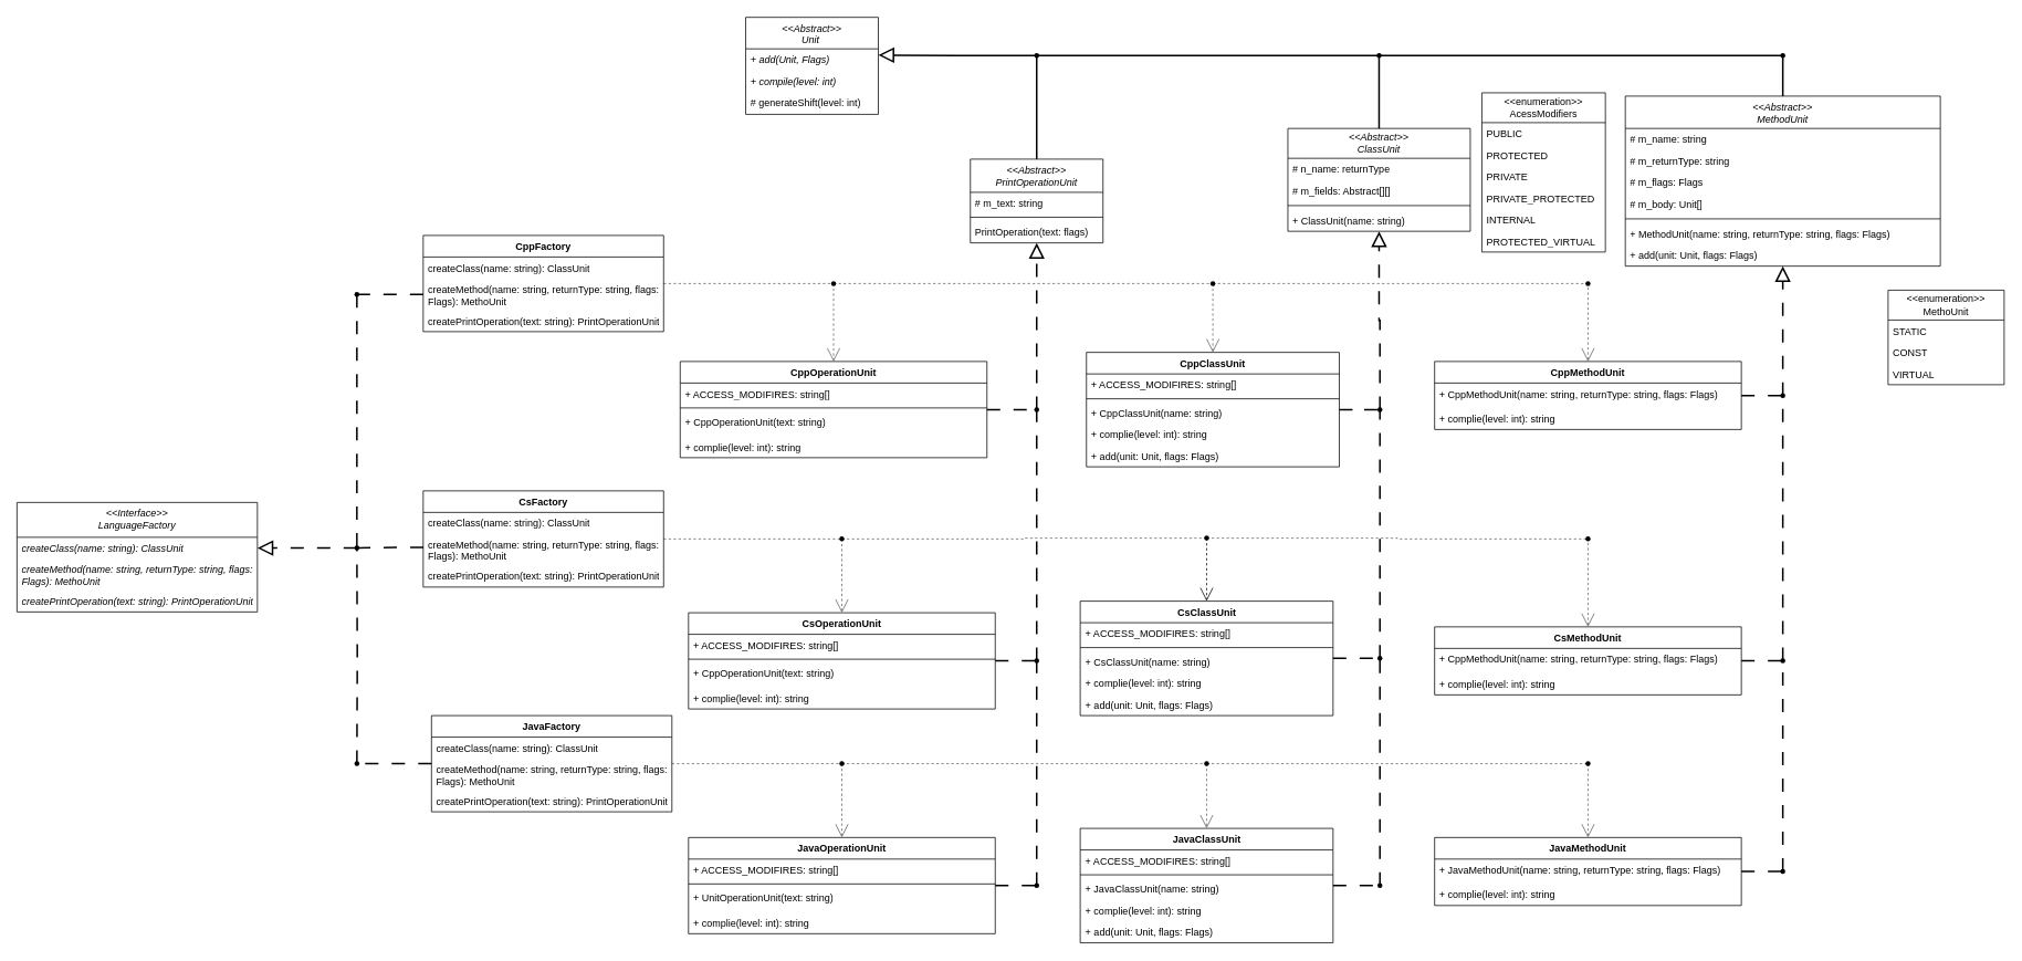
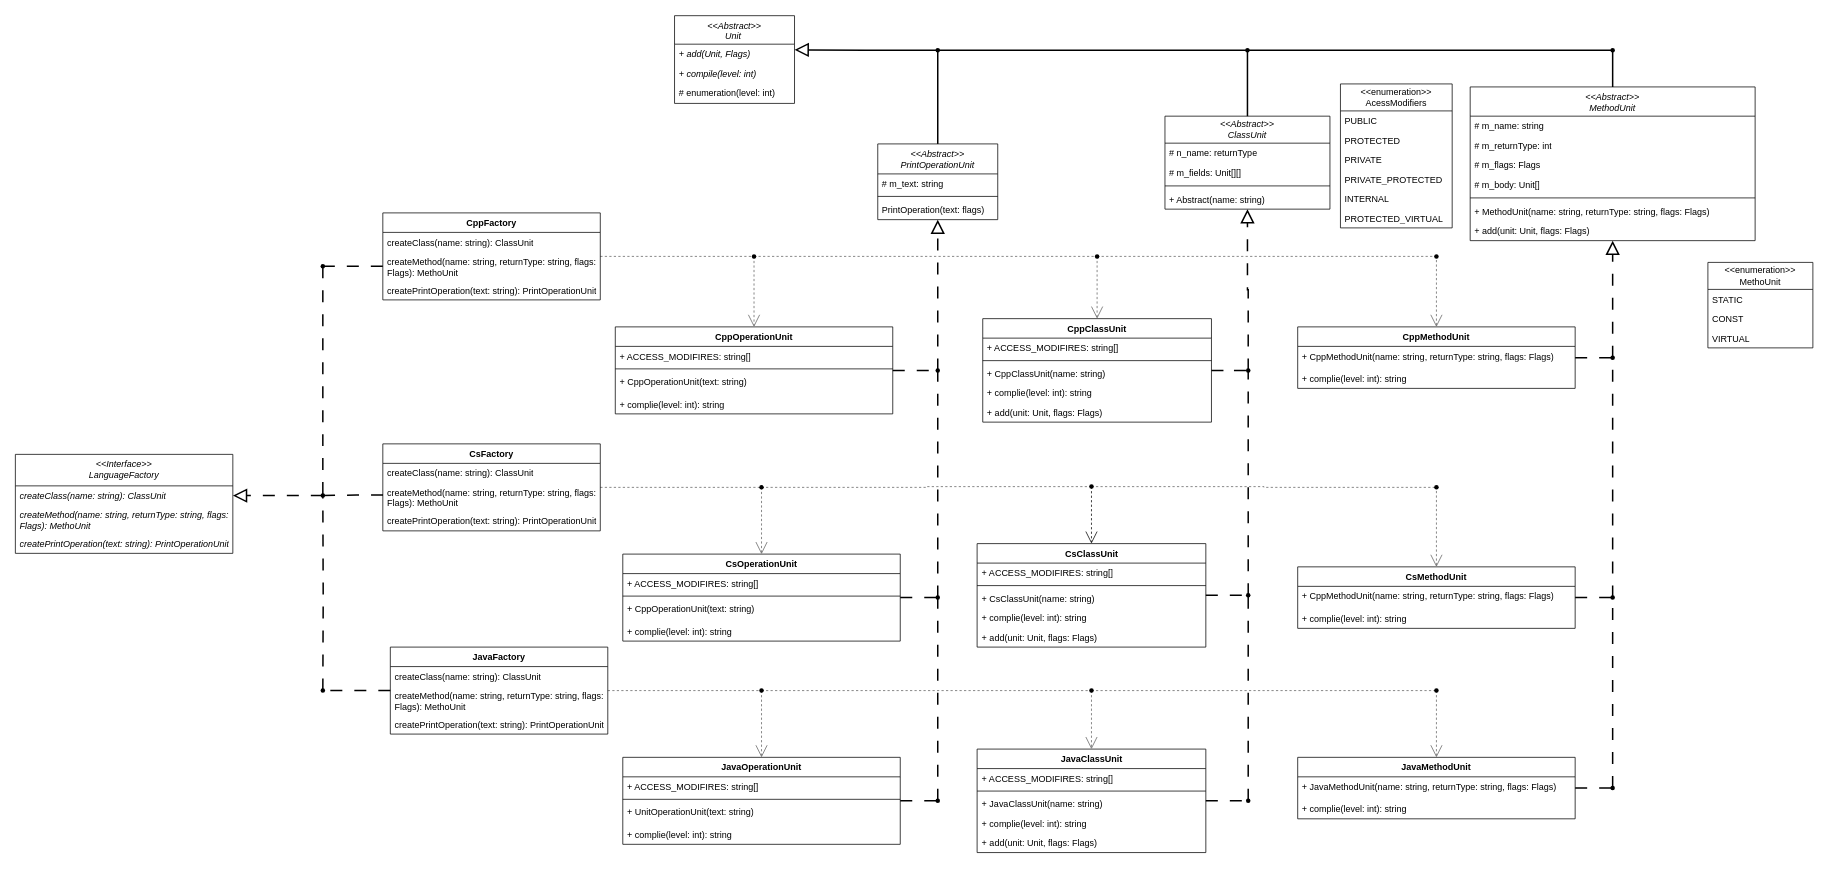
- <mxCell id="5" value="# generateShift(level: int)" style="text;align=left;verticalAlign=top;spacingLeft=4;spacingRight=4;overflow=hidden;rotatable=0;points=[[0,0.5],[1,0.5]];portConstraint=eastwest;rounded=0;shadow=0;html=0;" parent="2" vertex="1"><mxGeometry y="90" width="160" height="26" as="geometry" /></mxCell>
+ <mxCell id="5" value="# enumeration(level: int)" style="text;align=left;verticalAlign=top;spacingLeft=4;spacingRight=4;overflow=hidden;rotatable=0;points=[[0,0.5],[1,0.5]];portConstraint=eastwest;rounded=0;shadow=0;html=0;" parent="2" vertex="1"><mxGeometry y="90" width="160" height="26" as="geometry" /></mxCell>
- <mxCell id="14" value="# m_returnType: string" style="text;strokeColor=none;fillColor=none;align=left;verticalAlign=top;spacingLeft=4;spacingRight=4;overflow=hidden;rotatable=0;points=[[0,0.5],[1,0.5]];portConstraint=eastwest;whiteSpace=wrap;html=1;" parent="12" vertex="1"><mxGeometry y="65" width="380" height="26" as="geometry" /></mxCell>
+ <mxCell id="14" value="# m_returnType: int" style="text;strokeColor=none;fillColor=none;align=left;verticalAlign=top;spacingLeft=4;spacingRight=4;overflow=hidden;rotatable=0;points=[[0,0.5],[1,0.5]];portConstraint=eastwest;whiteSpace=wrap;html=1;" parent="12" vertex="1"><mxGeometry y="65" width="380" height="26" as="geometry" /></mxCell>
- <mxCell id="23" value="# m_fields: Abstract[][]" style="text;strokeColor=none;fillColor=none;align=left;verticalAlign=top;spacingLeft=4;spacingRight=4;overflow=hidden;rotatable=0;points=[[0,0.5],[1,0.5]];portConstraint=eastwest;whiteSpace=wrap;html=1;" parent="21" vertex="1"><mxGeometry y="62" width="220" height="26" as="geometry" /></mxCell>
+ <mxCell id="23" value="# m_fields: Unit[][]" style="text;strokeColor=none;fillColor=none;align=left;verticalAlign=top;spacingLeft=4;spacingRight=4;overflow=hidden;rotatable=0;points=[[0,0.5],[1,0.5]];portConstraint=eastwest;whiteSpace=wrap;html=1;" parent="21" vertex="1"><mxGeometry y="62" width="220" height="26" as="geometry" /></mxCell>
- <mxCell id="25" value="+ ClassUnit(name: string)" style="text;strokeColor=none;fillColor=none;align=left;verticalAlign=top;spacingLeft=4;spacingRight=4;overflow=hidden;rotatable=0;points=[[0,0.5],[1,0.5]];portConstraint=eastwest;whiteSpace=wrap;html=1;" parent="21" vertex="1"><mxGeometry y="98" width="220" height="26" as="geometry" /></mxCell>
+ <mxCell id="25" value="+ Abstract(name: string)" style="text;strokeColor=none;fillColor=none;align=left;verticalAlign=top;spacingLeft=4;spacingRight=4;overflow=hidden;rotatable=0;points=[[0,0.5],[1,0.5]];portConstraint=eastwest;whiteSpace=wrap;html=1;" parent="21" vertex="1"><mxGeometry y="98" width="220" height="26" as="geometry" /></mxCell>
